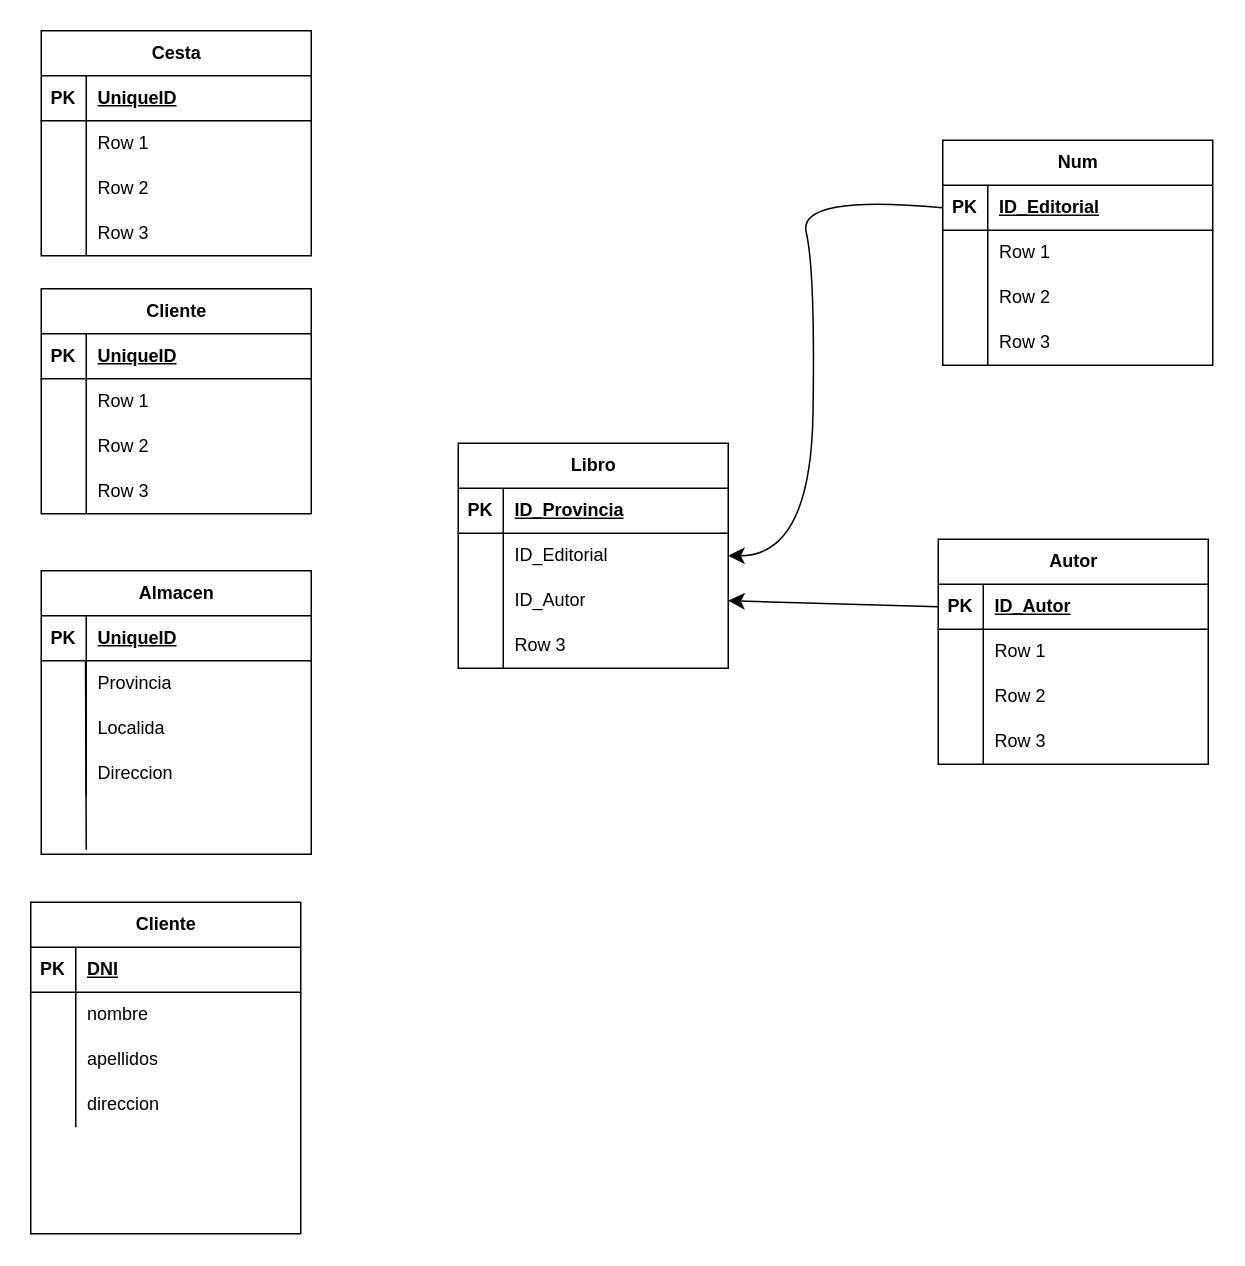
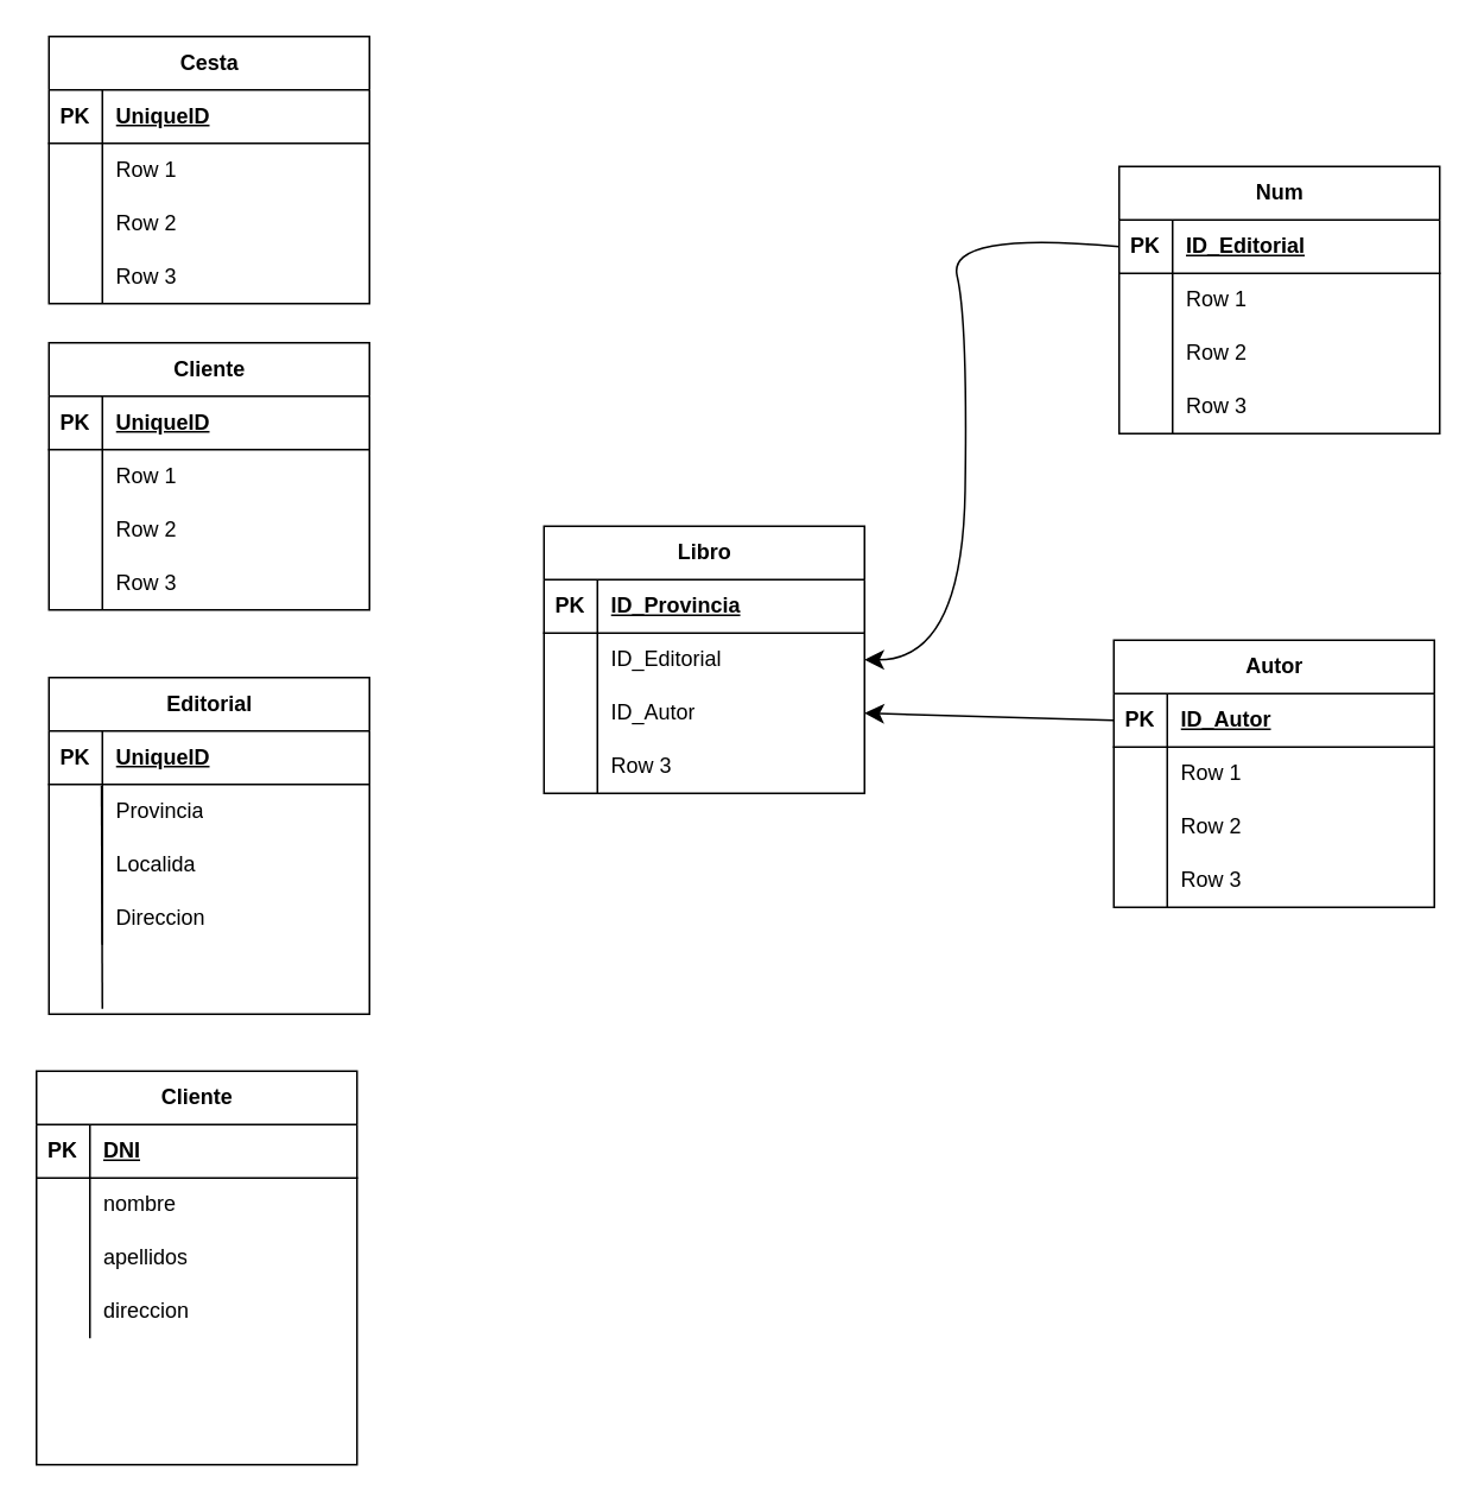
- <mxCell id="69" value="Almacen" style="shape=table;startSize=30;container=1;collapsible=1;childLayout=tableLayout;fixedRows=1;rowLines=0;fontStyle=1;align=center;resizeLast=1;html=1;" parent="1" vertex="1"><mxGeometry x="27" y="380" width="180" height="189" as="geometry" /></mxCell>
+ <mxCell id="69" value="Editorial" style="shape=table;startSize=30;container=1;collapsible=1;childLayout=tableLayout;fixedRows=1;rowLines=0;fontStyle=1;align=center;resizeLast=1;html=1;" parent="1" vertex="1"><mxGeometry x="27" y="380" width="180" height="189" as="geometry" /></mxCell>
